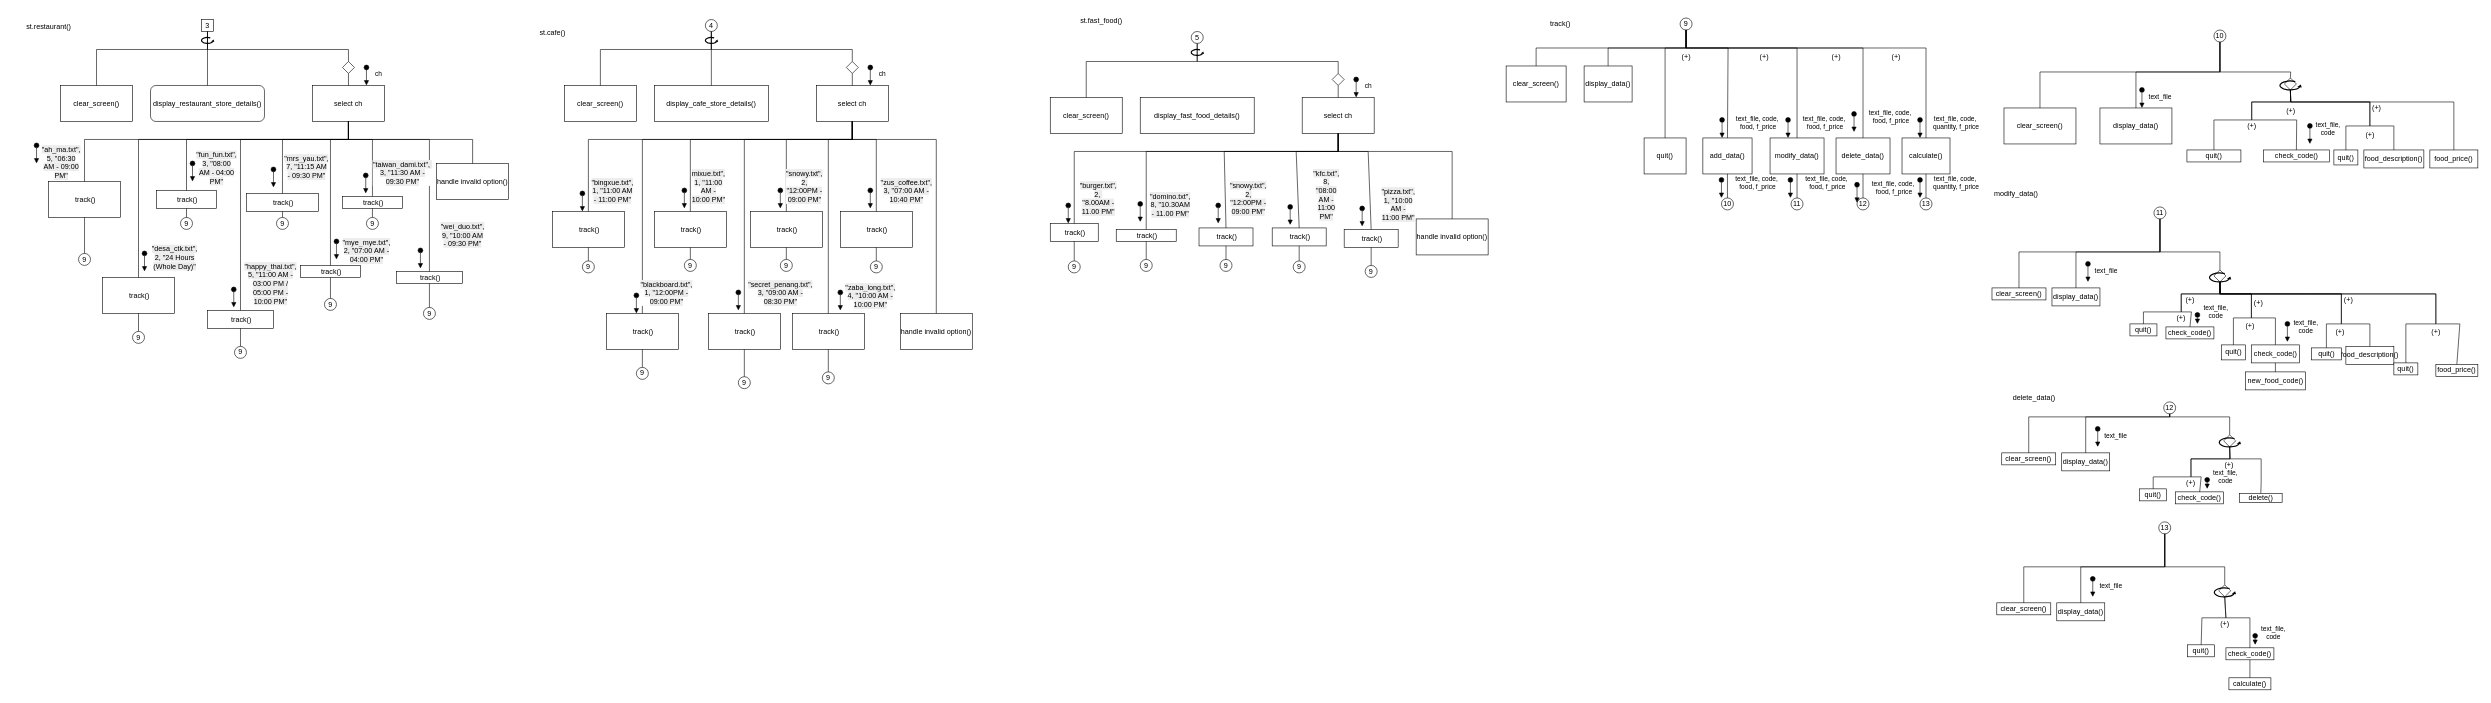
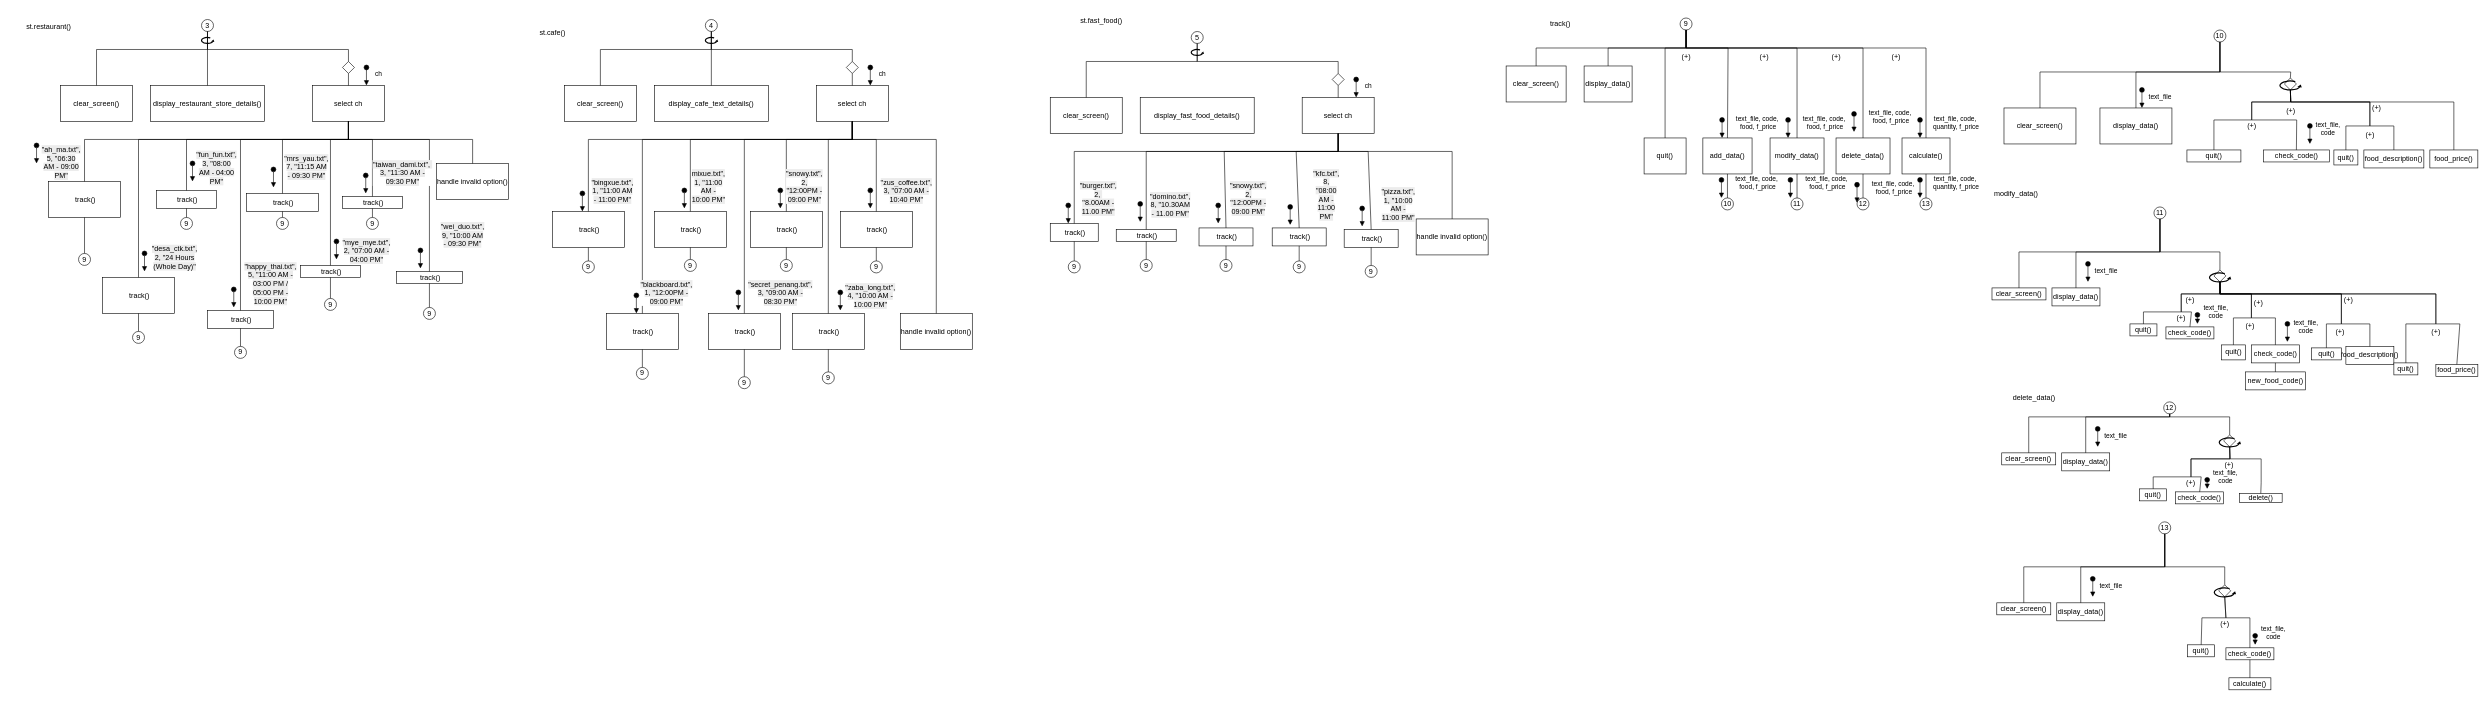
- <mxCell id="2" value="3" style="whiteSpace=wrap;html=1;rounded=0;" parent="1" vertex="1"><mxGeometry x="325" y="32" width="20" height="20" as="geometry" /></mxCell>
+ <mxCell id="2" value="3" style="ellipse;whiteSpace=wrap;html=1;" parent="1" vertex="1"><mxGeometry x="325" y="32" width="20" height="20" as="geometry" /></mxCell>
- <mxCell id="4" value="display_restaurant_store_details()" style="whiteSpace=wrap;html=1;rounded=1;" parent="1" vertex="1"><mxGeometry x="240" y="142" width="190" height="60" as="geometry" /></mxCell>
+ <mxCell id="4" value="display_restaurant_store_details()" style="whiteSpace=wrap;html=1;" parent="1" vertex="1"><mxGeometry x="240" y="142" width="190" height="60" as="geometry" /></mxCell>
- <mxCell id="33" value="display_cafe_store_details()" style="whiteSpace=wrap;html=1;" parent="1" vertex="1"><mxGeometry x="1080" y="142" width="190" height="60" as="geometry" /></mxCell>
+ <mxCell id="33" value="display_cafe_text_details()" style="whiteSpace=wrap;html=1;" parent="1" vertex="1"><mxGeometry x="1080" y="142" width="190" height="60" as="geometry" /></mxCell>
